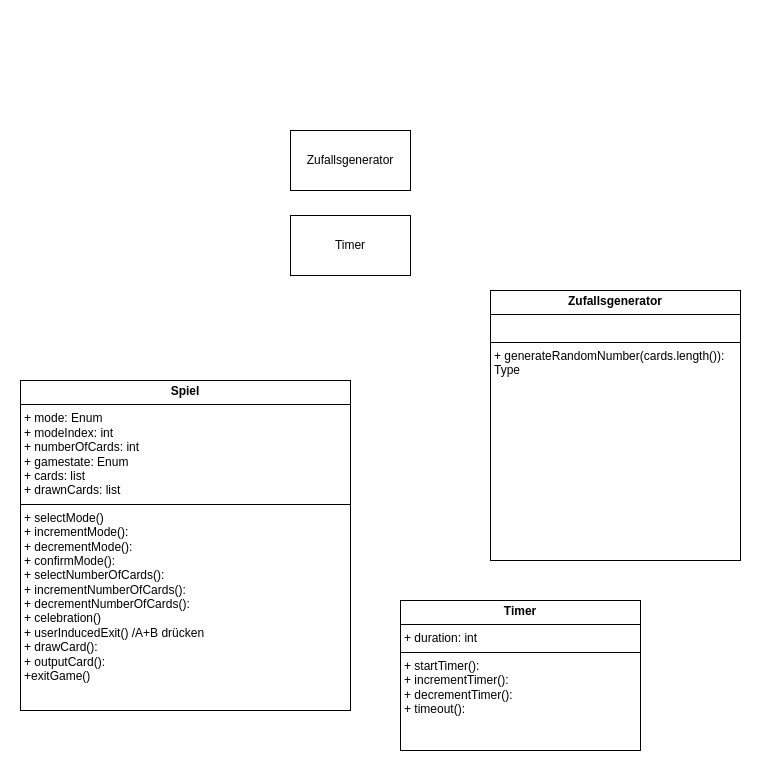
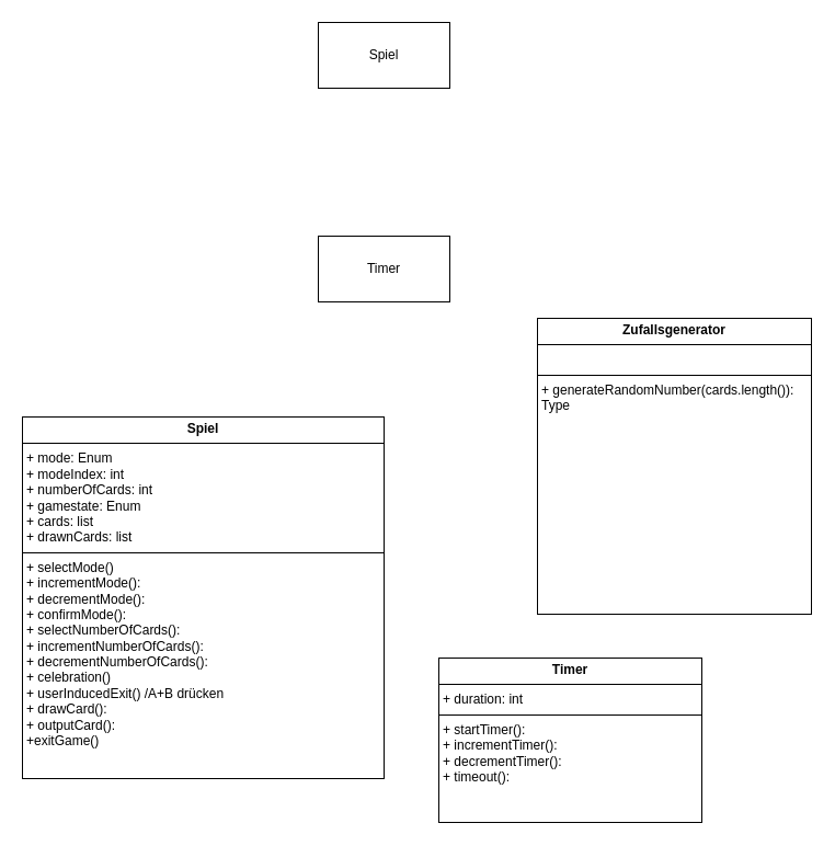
+ <mxCell id="3" value="Spiel" style="rounded=0;whiteSpace=wrap;html=1;" parent="1" vertex="1"><mxGeometry x="290" y="20" width="120" height="60" as="geometry" /></mxCell>
- <mxCell id="2" value="Zufallsgenerator" style="rounded=0;whiteSpace=wrap;html=1;" parent="1" vertex="1"><mxGeometry x="290" y="130" width="120" height="60" as="geometry" /></mxCell>
